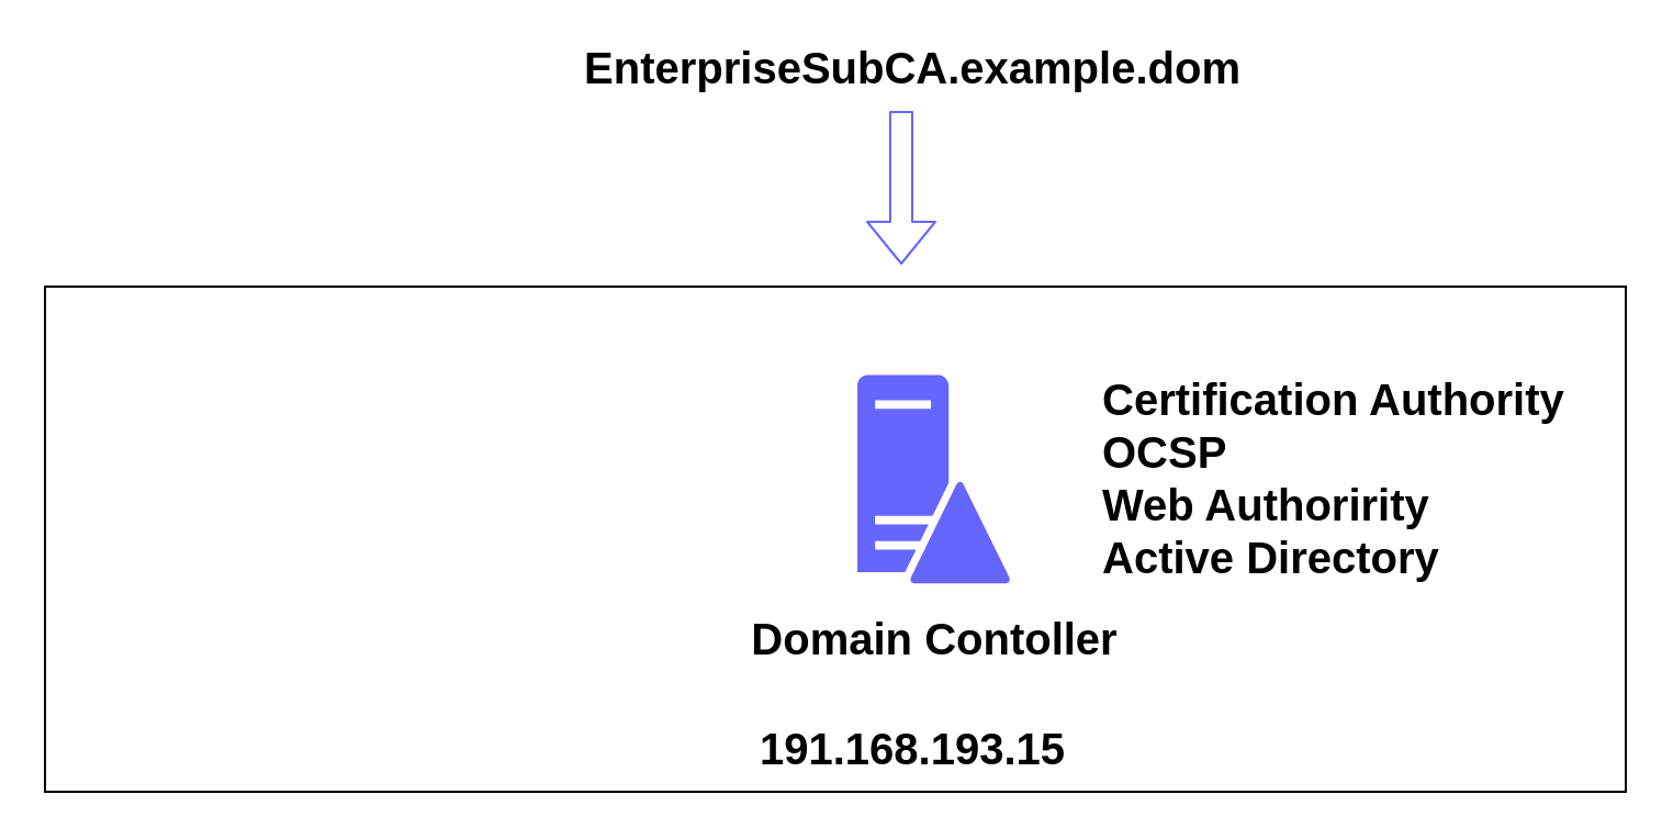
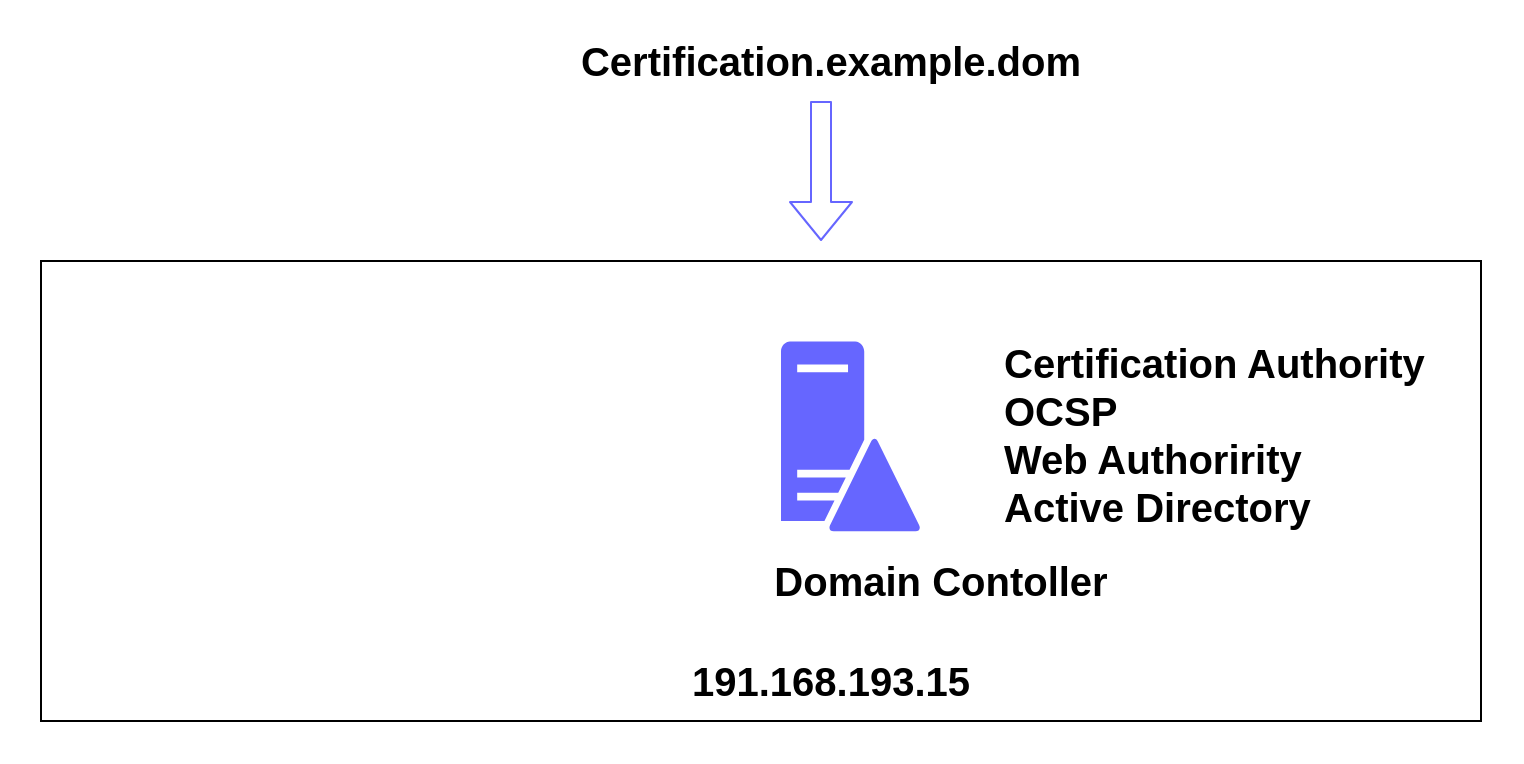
- <mxCell id="5" value="&lt;span style=&quot;font-size: 20px&quot;&gt;&lt;b&gt;EnterpriseSubCA.example.dom&lt;/b&gt;&lt;/span&gt;" style="text;html=1;resizable=0;autosize=1;align=center;verticalAlign=middle;points=[];fillColor=none;strokeColor=none;rounded=0;" parent="1" vertex="1"><mxGeometry x="260" y="20" width="310" height="20" as="geometry" /></mxCell>
+ <mxCell id="5" value="&lt;span style=&quot;font-size: 20px&quot;&gt;&lt;b&gt;Certification.example.dom&lt;/b&gt;&lt;/span&gt;" style="text;html=1;resizable=0;autosize=1;align=center;verticalAlign=middle;points=[];fillColor=none;strokeColor=none;rounded=0;" parent="1" vertex="1"><mxGeometry x="260" y="20" width="310" height="20" as="geometry" /></mxCell>
- <mxCell id="6" value="&lt;b&gt;&lt;font style=&quot;font-size: 20px&quot;&gt;Domain Contoller&lt;/font&gt;&lt;/b&gt;" style="text;html=1;resizable=0;autosize=1;align=center;verticalAlign=middle;points=[];fillColor=none;strokeColor=none;rounded=0;" vertex="1" parent="1"><mxGeometry x="335" y="280" width="180" height="20" as="geometry" /></mxCell>
+ <mxCell id="6" value="&lt;b&gt;&lt;font style=&quot;font-size: 20px&quot;&gt;Domain Contoller&lt;/font&gt;&lt;/b&gt;" style="text;html=1;resizable=0;autosize=1;align=center;verticalAlign=middle;points=[];fillColor=none;strokeColor=none;rounded=0;" vertex="1" parent="1"><mxGeometry x="380" y="280" width="180" height="20" as="geometry" /></mxCell>
